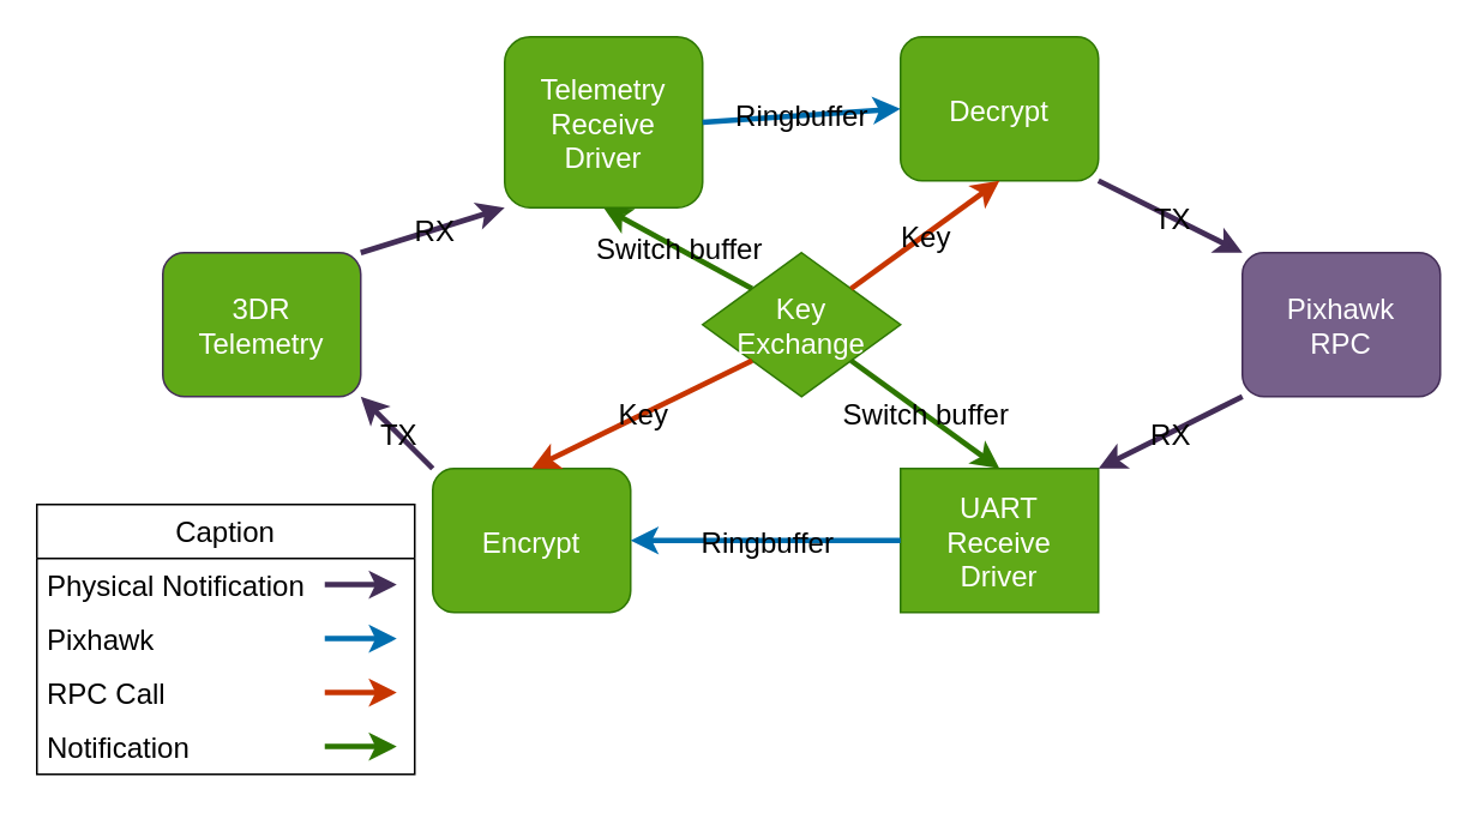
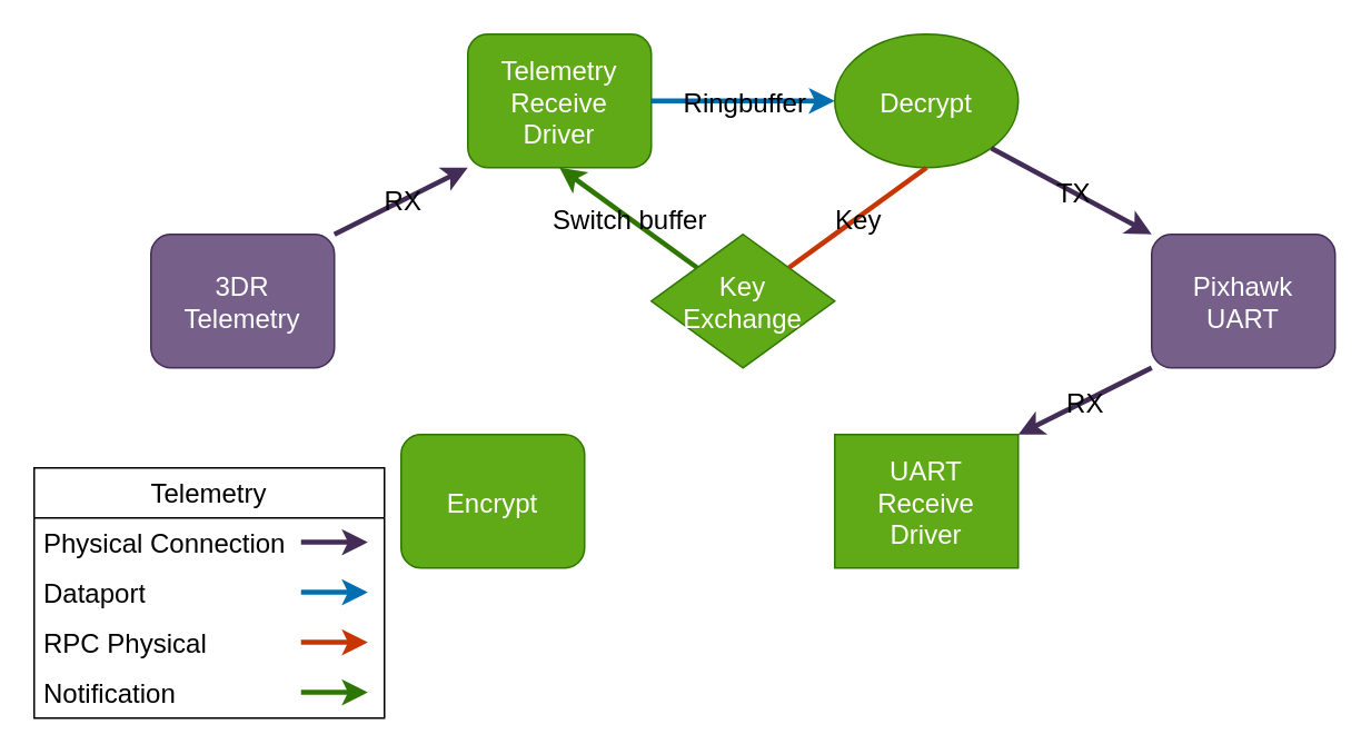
- <mxCell id="4" value="Decrypt" style="rounded=1;fillColor=#60a917;fontColor=#ffffff;strokeColor=#2D7600;fontSize=16;" parent="1" vertex="1"><mxGeometry x="500" y="20" width="110" height="80" as="geometry" /></mxCell>
+ <mxCell id="4" value="Decrypt" style="ellipse;fillColor=#60a917;fontColor=#ffffff;strokeColor=#2D7600;fontSize=16;" parent="1" vertex="1"><mxGeometry x="500" y="20" width="110" height="80" as="geometry" /></mxCell>
- <mxCell id="3" value="Telemetry&#10;Receive&#10;Driver" style="rounded=1;fillColor=#60a917;fontColor=#ffffff;strokeColor=#2D7600;fontSize=16;" parent="1" vertex="1"><mxGeometry x="280" y="20" width="110" height="95" as="geometry" /></mxCell>
+ <mxCell id="3" value="Telemetry&#10;Receive&#10;Driver" style="rounded=1;fillColor=#60a917;fontColor=#ffffff;strokeColor=#2D7600;fontSize=16;" parent="1" vertex="1"><mxGeometry x="280" y="20" width="110" height="80" as="geometry" /></mxCell>
- <mxCell id="26" value="" style="endArrow=classic;html=1;exitX=1;exitY=0;exitDx=0;exitDy=0;entryX=0.5;entryY=1;entryDx=0;entryDy=0;strokeWidth=3;fillColor=#fa6800;strokeColor=#C73500;" edge="1" parent="1" source="8" target="4"><mxGeometry relative="1" as="geometry"><mxPoint x="240" y="180" as="sourcePoint" /><mxPoint x="320" y="140" as="targetPoint" /></mxGeometry></mxCell>
+ <mxCell id="26" value="" style="endArrow=none;html=1;exitX=1;exitY=0;exitDx=0;exitDy=0;entryX=0.5;entryY=1;entryDx=0;entryDy=0;strokeWidth=3;fillColor=#fa6800;strokeColor=#C73500;" edge="1" parent="1" source="8" target="4"><mxGeometry relative="1" as="geometry"><mxPoint x="240" y="180" as="sourcePoint" /><mxPoint x="320" y="140" as="targetPoint" /></mxGeometry></mxCell>
- <mxCell id="6" value="Pixhawk&#10;RPC" style="rounded=1;fillColor=#76608a;fontColor=#ffffff;strokeColor=#432D57;fontSize=16;" parent="1" vertex="1"><mxGeometry x="690" y="140" width="110" height="80" as="geometry" /></mxCell>
+ <mxCell id="6" value="Pixhawk&#10;UART" style="rounded=1;fillColor=#76608a;fontColor=#ffffff;strokeColor=#432D57;fontSize=16;" parent="1" vertex="1"><mxGeometry x="690" y="140" width="110" height="80" as="geometry" /></mxCell>
- <mxCell id="2" value="3DR&#10;Telemetry" style="rounded=1;fillColor=#60a917;fontColor=#ffffff;strokeColor=#432D57;fontSize=16;" parent="1" vertex="1"><mxGeometry x="90" y="140" width="110" height="80" as="geometry" /></mxCell>
+ <mxCell id="2" value="3DR&#10;Telemetry" style="rounded=1;fillColor=#76608a;fontColor=#ffffff;strokeColor=#432D57;fontSize=16;" parent="1" vertex="1"><mxGeometry x="90" y="140" width="110" height="80" as="geometry" /></mxCell>
- <mxCell id="24" value="" style="endArrow=classic;html=1;exitX=1;exitY=1;exitDx=0;exitDy=0;entryX=0.5;entryY=0;entryDx=0;entryDy=0;strokeWidth=3;fillColor=#60a917;strokeColor=#2D7600;" edge="1" parent="1" source="8" target="7"><mxGeometry relative="1" as="geometry"><mxPoint x="230" y="170" as="sourcePoint" /><mxPoint x="310" y="130" as="targetPoint" /></mxGeometry></mxCell>
- <mxCell id="25" value="&lt;font style=&quot;font-size: 16px;&quot;&gt;Switch buffer&lt;/font&gt;" style="edgeLabel;resizable=0;html=1;align=center;verticalAlign=middle;labelBackgroundColor=none;" connectable="0" vertex="1" parent="24"><mxGeometry relative="1" as="geometry" /></mxCell>
- <mxCell id="28" value="" style="endArrow=classic;html=1;exitX=0;exitY=1;exitDx=0;exitDy=0;entryX=0.5;entryY=0;entryDx=0;entryDy=0;strokeWidth=3;fillColor=#fa6800;strokeColor=#C73500;" edge="1" parent="1" source="8" target="5"><mxGeometry relative="1" as="geometry"><mxPoint x="510" y="150" as="sourcePoint" /><mxPoint x="565" y="110" as="targetPoint" /></mxGeometry></mxCell>
- <mxCell id="29" value="&lt;font style=&quot;font-size: 16px;&quot;&gt;Key&lt;/font&gt;" style="edgeLabel;resizable=0;html=1;align=center;verticalAlign=middle;labelBackgroundColor=none;" connectable="0" vertex="1" parent="28"><mxGeometry relative="1" as="geometry" /></mxCell>
- <mxCell id="20" value="" style="endArrow=classic;html=1;exitX=0;exitY=0;exitDx=0;exitDy=0;strokeWidth=3;fillColor=#76608a;strokeColor=#432D57;entryX=1;entryY=1;entryDx=0;entryDy=0;" edge="1" parent="1" source="5" target="2"><mxGeometry relative="1" as="geometry"><mxPoint x="210" y="150" as="sourcePoint" /><mxPoint x="280" y="210" as="targetPoint" /></mxGeometry></mxCell>
- <mxCell id="21" value="&lt;font style=&quot;font-size: 16px;&quot;&gt;TX&lt;/font&gt;" style="edgeLabel;resizable=0;html=1;align=center;verticalAlign=middle;labelBackgroundColor=none;" connectable="0" vertex="1" parent="20"><mxGeometry relative="1" as="geometry" /></mxCell>
- <mxCell id="9" value="&lt;font style=&quot;font-size: 16px;&quot;&gt;Caption&lt;/font&gt;" style="swimlane;fontStyle=0;childLayout=stackLayout;horizontal=1;startSize=30;horizontalStack=0;resizeParent=1;resizeParentMax=0;resizeLast=0;collapsible=1;marginBottom=0;whiteSpace=wrap;html=1;" parent="1" vertex="1"><mxGeometry x="20" y="280" width="210" height="150" as="geometry" /></mxCell>
+ <mxCell id="9" value="&lt;font style=&quot;font-size: 16px;&quot;&gt;Telemetry&lt;/font&gt;" style="swimlane;fontStyle=0;childLayout=stackLayout;horizontal=1;startSize=30;horizontalStack=0;resizeParent=1;resizeParentMax=0;resizeLast=0;collapsible=1;marginBottom=0;whiteSpace=wrap;html=1;" parent="1" vertex="1"><mxGeometry x="20" y="280" width="210" height="150" as="geometry" /></mxCell>
- <mxCell id="32" value="" style="endArrow=classic;html=1;exitX=0;exitY=0.5;exitDx=0;exitDy=0;entryX=1;entryY=0.5;entryDx=0;entryDy=0;strokeWidth=3;fillColor=#1ba1e2;strokeColor=#006EAF;" edge="1" parent="1" source="7" target="5"><mxGeometry relative="1" as="geometry"><mxPoint x="400" y="70" as="sourcePoint" /><mxPoint x="510" y="70" as="targetPoint" /></mxGeometry></mxCell>
- <mxCell id="33" value="&lt;font style=&quot;font-size: 16px;&quot;&gt;Ringbuffer&lt;/font&gt;" style="edgeLabel;resizable=0;html=1;align=center;verticalAlign=middle;labelBackgroundColor=none;" connectable="0" vertex="1" parent="32"><mxGeometry relative="1" as="geometry" /></mxCell>
- <mxCell id="10" value="&lt;font style=&quot;font-size: 16px;&quot;&gt;Physical Notification&lt;/font&gt;" style="text;strokeColor=none;fillColor=none;align=left;verticalAlign=middle;spacingLeft=4;spacingRight=4;overflow=hidden;points=[[0,0.5],[1,0.5]];portConstraint=eastwest;rotatable=0;whiteSpace=wrap;html=1;" parent="9" vertex="1"><mxGeometry y="30" width="210" height="30" as="geometry" /></mxCell>
+ <mxCell id="10" value="&lt;font style=&quot;font-size: 16px;&quot;&gt;Physical Connection&lt;/font&gt;" style="text;strokeColor=none;fillColor=none;align=left;verticalAlign=middle;spacingLeft=4;spacingRight=4;overflow=hidden;points=[[0,0.5],[1,0.5]];portConstraint=eastwest;rotatable=0;whiteSpace=wrap;html=1;" parent="9" vertex="1"><mxGeometry y="30" width="210" height="30" as="geometry" /></mxCell>
- <mxCell id="12" value="&lt;font style=&quot;font-size: 16px;&quot;&gt;Pixhawk&lt;/font&gt;" style="text;strokeColor=none;fillColor=none;align=left;verticalAlign=middle;spacingLeft=4;spacingRight=4;overflow=hidden;points=[[0,0.5],[1,0.5]];portConstraint=eastwest;rotatable=0;whiteSpace=wrap;html=1;" parent="9" vertex="1"><mxGeometry y="60" width="210" height="30" as="geometry" /></mxCell>
+ <mxCell id="12" value="&lt;font style=&quot;font-size: 16px;&quot;&gt;Dataport&lt;/font&gt;" style="text;strokeColor=none;fillColor=none;align=left;verticalAlign=middle;spacingLeft=4;spacingRight=4;overflow=hidden;points=[[0,0.5],[1,0.5]];portConstraint=eastwest;rotatable=0;whiteSpace=wrap;html=1;" parent="9" vertex="1"><mxGeometry y="60" width="210" height="30" as="geometry" /></mxCell>
- <mxCell id="15" value="&lt;font style=&quot;font-size: 16px;&quot;&gt;RPC Call&lt;/font&gt;" style="text;strokeColor=none;fillColor=none;align=left;verticalAlign=middle;spacingLeft=4;spacingRight=4;overflow=hidden;points=[[0,0.5],[1,0.5]];portConstraint=eastwest;rotatable=0;whiteSpace=wrap;html=1;" parent="9" vertex="1"><mxGeometry y="90" width="210" height="30" as="geometry" /></mxCell>
+ <mxCell id="15" value="&lt;font style=&quot;font-size: 16px;&quot;&gt;RPC Physical&lt;/font&gt;" style="text;strokeColor=none;fillColor=none;align=left;verticalAlign=middle;spacingLeft=4;spacingRight=4;overflow=hidden;points=[[0,0.5],[1,0.5]];portConstraint=eastwest;rotatable=0;whiteSpace=wrap;html=1;" parent="9" vertex="1"><mxGeometry y="90" width="210" height="30" as="geometry" /></mxCell>
